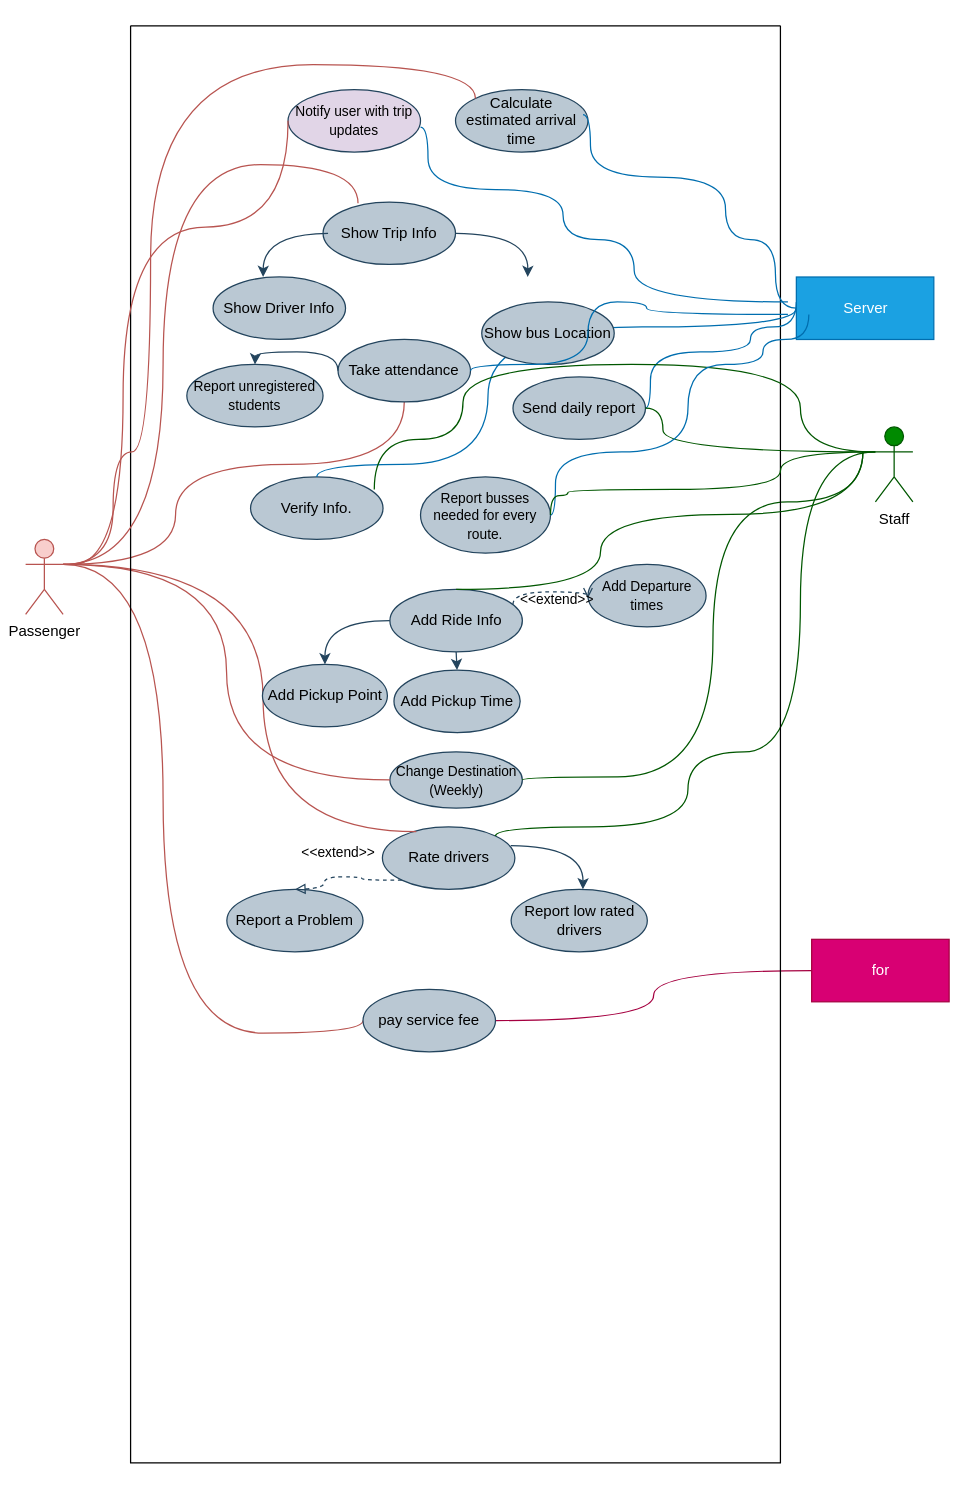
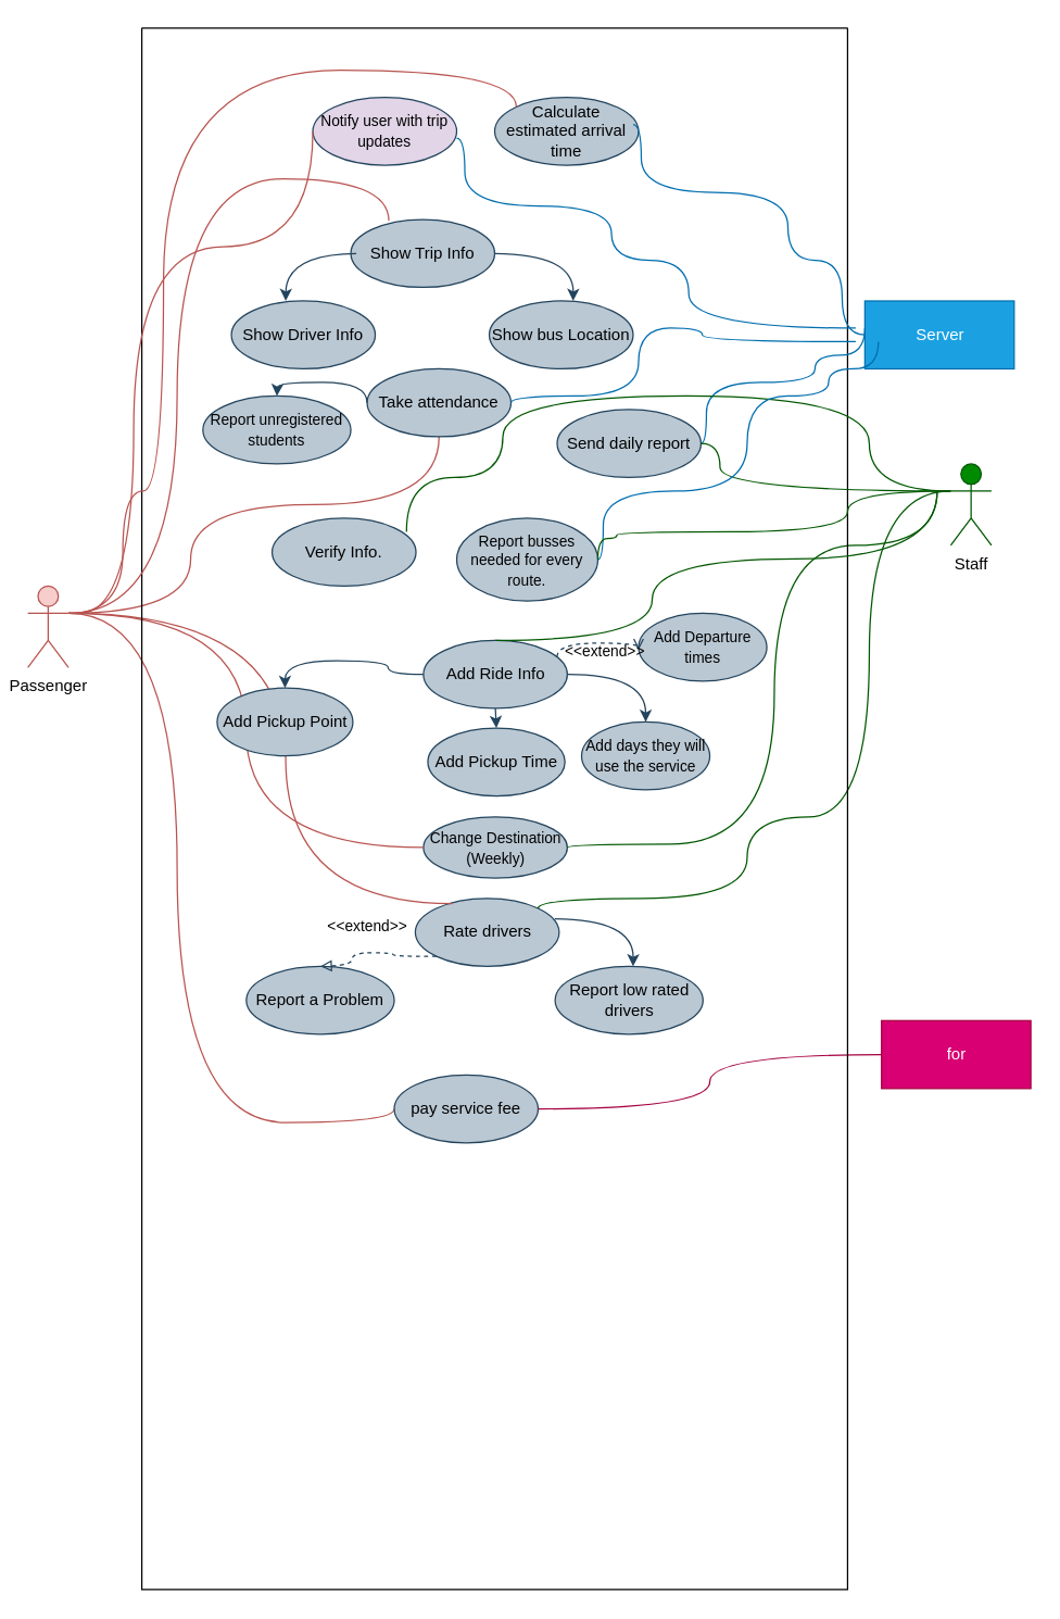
- <mxCell id="29" value="" style="endArrow=none;html=1;rounded=0;edgeStyle=orthogonalEdgeStyle;curved=1;entryX=0;entryY=0.5;entryDx=0;entryDy=0;fillColor=#1ba1e2;strokeColor=#006EAF;" parent="23" source="28" target="15" edge="1"><mxGeometry width="50" height="50" relative="1" as="geometry"><mxPoint x="428" y="186" as="sourcePoint" /><mxPoint x="542.75" y="236" as="targetPoint" /><Array as="points"><mxPoint x="149" y="351" /><mxPoint x="286" y="351" /><mxPoint x="286" y="241" /><mxPoint x="533" y="241" /></Array></mxGeometry></mxCell>
- <mxCell id="32" value="Show bus Location" style="ellipse;whiteSpace=wrap;html=1;fillColor=#bac8d3;strokeColor=#23445d;" parent="23" vertex="1"><mxGeometry x="281" y="221" width="106" height="50" as="geometry" /></mxCell>
+ <mxCell id="32" value="Show bus Location" style="ellipse;whiteSpace=wrap;html=1;fillColor=#bac8d3;strokeColor=#23445d;" parent="23" vertex="1"><mxGeometry x="256" y="201" width="106" height="50" as="geometry" /></mxCell>
+ <mxCell id="5" style="edgeStyle=orthogonalEdgeStyle;curved=1;rounded=0;orthogonalLoop=1;jettySize=auto;html=1;exitX=1;exitY=0.5;exitDx=0;exitDy=0;entryX=0.5;entryY=0;entryDx=0;entryDy=0;fillColor=#bac8d3;strokeColor=#23445d;" parent="1" source="6" target="18" edge="1"><mxGeometry relative="1" as="geometry" /></mxCell>
- <mxCell id="17" value="Add Pickup Point" style="ellipse;whiteSpace=wrap;html=1;fillColor=#bac8d3;strokeColor=#23445d;" parent="1" vertex="1"><mxGeometry x="209.5" y="531" width="100" height="50" as="geometry" /></mxCell>
+ <mxCell id="17" value="Add Pickup Point" style="ellipse;whiteSpace=wrap;html=1;fillColor=#bac8d3;strokeColor=#23445d;" parent="1" vertex="1"><mxGeometry x="159.5" y="506" width="100" height="50" as="geometry" /></mxCell>
+ <mxCell id="18" value="&lt;font style=&quot;font-size: 11px&quot;&gt;Add days they will use the service&lt;/font&gt;" style="ellipse;whiteSpace=wrap;html=1;fillColor=#bac8d3;strokeColor=#23445d;" parent="1" vertex="1"><mxGeometry x="428" y="531" width="94.5" height="50" as="geometry" /></mxCell>
